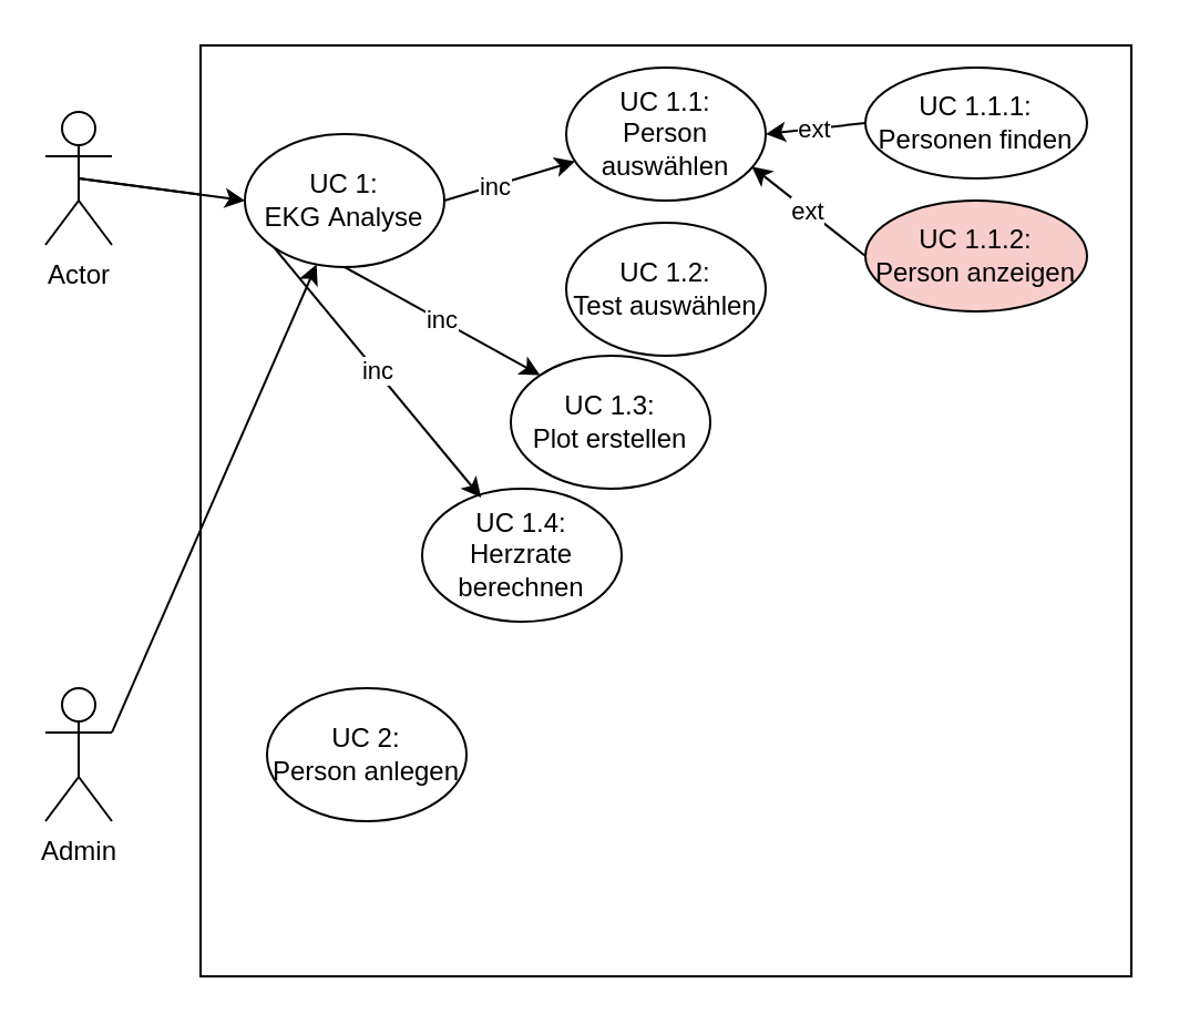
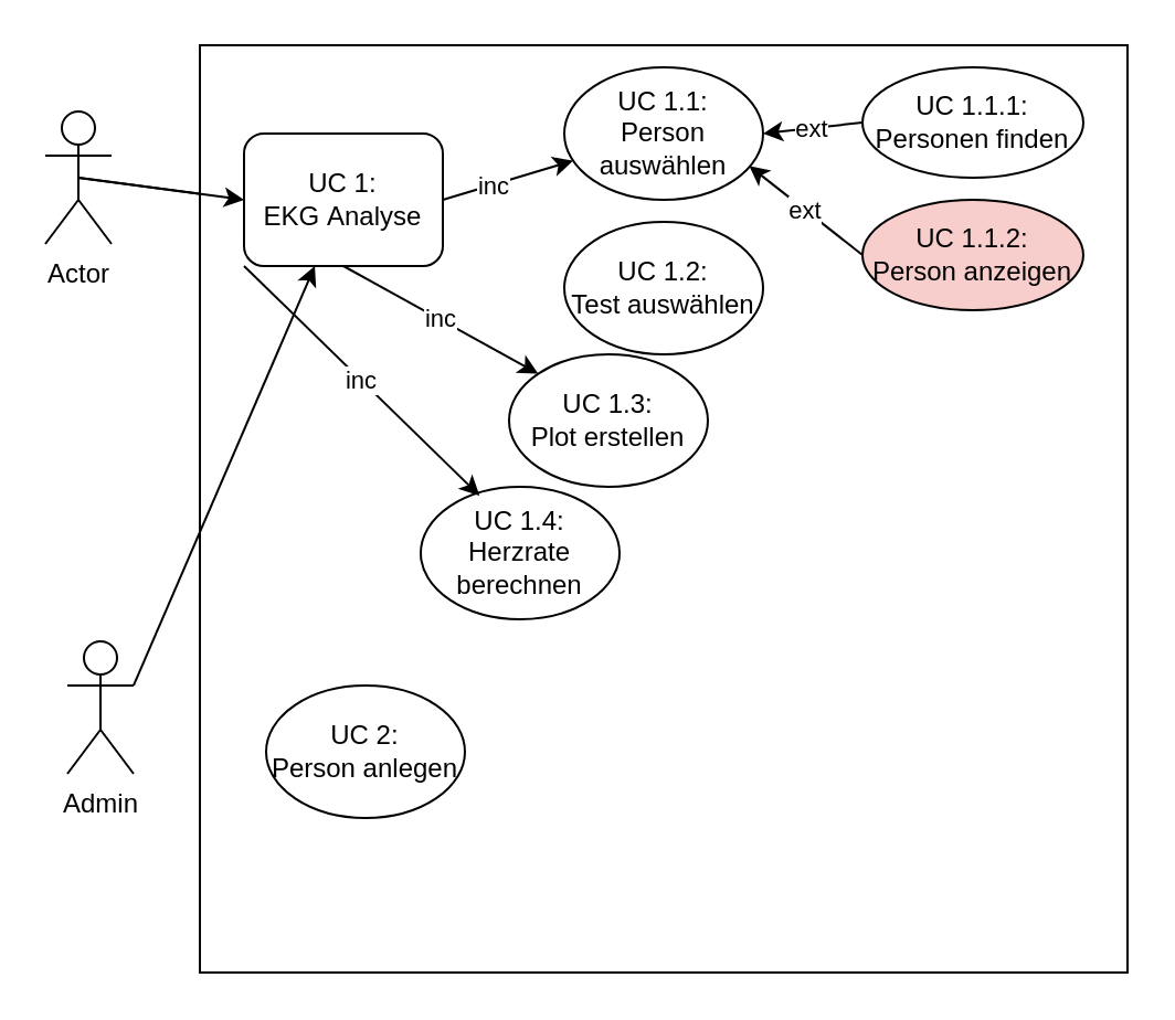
- <mxCell id="7" value="UC 1:&lt;div&gt;EKG&amp;nbsp;&lt;span style=&quot;background-color: transparent;&quot;&gt;Analyse&lt;/span&gt;&lt;/div&gt;" style="ellipse;whiteSpace=wrap;html=1;" vertex="1" parent="1"><mxGeometry x="110" y="60" width="90" height="60" as="geometry" /></mxCell>
+ <mxCell id="7" value="UC 1:&lt;div&gt;EKG&amp;nbsp;&lt;span style=&quot;background-color: transparent;&quot;&gt;Analyse&lt;/span&gt;&lt;/div&gt;" style="whiteSpace=wrap;html=1;rounded=1;" vertex="1" parent="1"><mxGeometry x="110" y="60" width="90" height="60" as="geometry" /></mxCell>
- <mxCell id="16" value="Admin" style="shape=umlActor;verticalLabelPosition=bottom;verticalAlign=top;html=1;outlineConnect=0;" vertex="1" parent="1"><mxGeometry x="20" y="310" width="30" height="60" as="geometry" /></mxCell>
+ <mxCell id="16" value="Admin" style="shape=umlActor;verticalLabelPosition=bottom;verticalAlign=top;html=1;outlineConnect=0;" vertex="1" parent="1"><mxGeometry x="30" y="290" width="30" height="60" as="geometry" /></mxCell>
